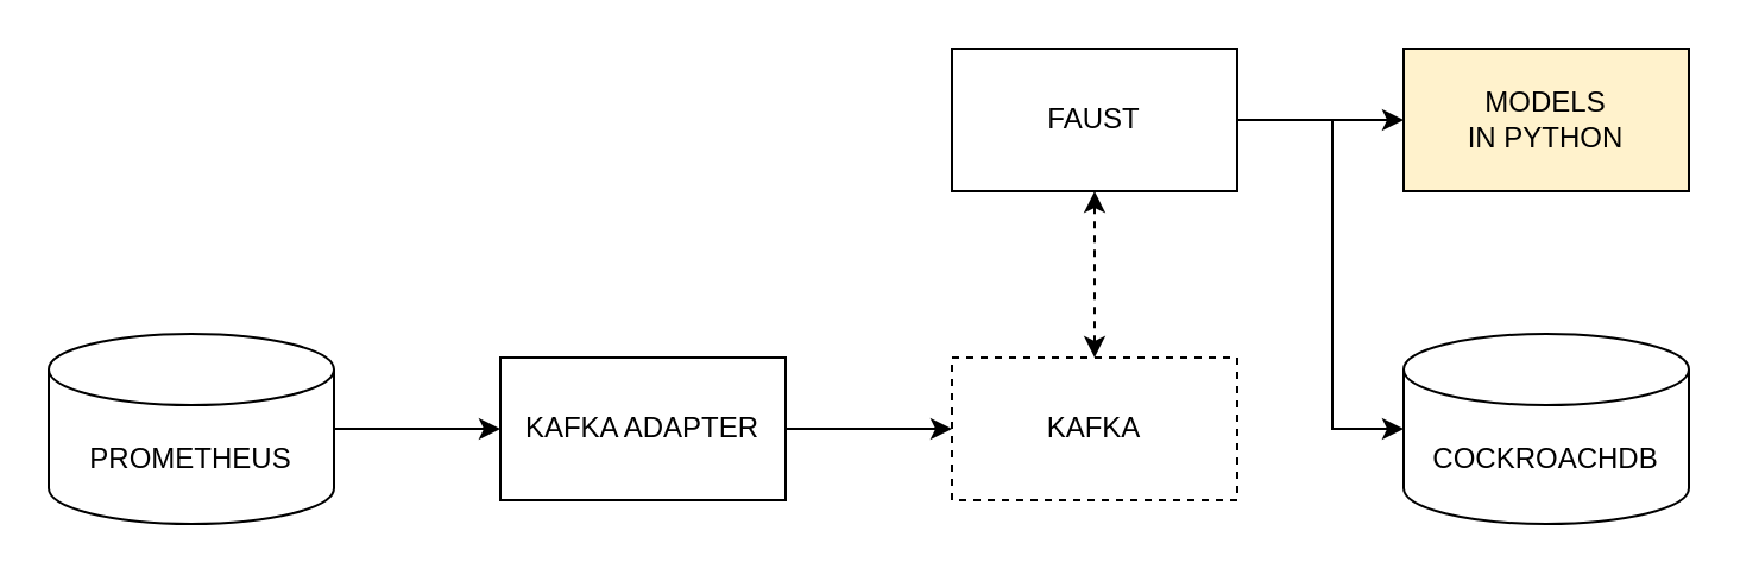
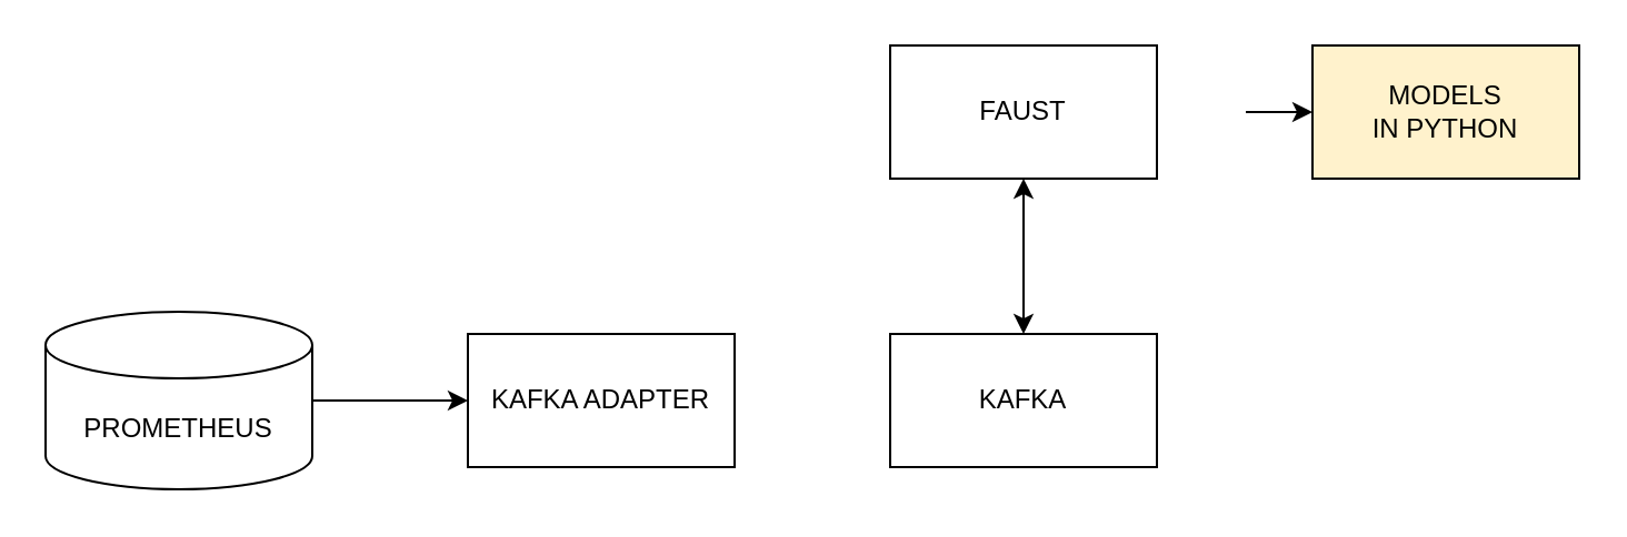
- <mxCell id="10" value="" style="endArrow=classic;html=1;rounded=0;entryX=0;entryY=0.5;entryDx=0;entryDy=0;entryPerimeter=0;exitX=1;exitY=0.5;exitDx=0;exitDy=0;" edge="1" parent="1" source="7" target="9"><mxGeometry width="50" height="50" relative="1" as="geometry"><mxPoint x="490" y="390" as="sourcePoint" /><mxPoint x="540" y="340" as="targetPoint" /><Array as="points"><mxPoint x="560" y="50" /><mxPoint x="560" y="180" /></Array></mxGeometry></mxCell>
- <mxCell id="8" value="" style="endArrow=classic;startArrow=classic;html=1;rounded=0;entryX=0.5;entryY=1;entryDx=0;entryDy=0;exitX=0.5;exitY=0;exitDx=0;exitDy=0;exitPerimeter=0;dashed=1;" edge="1" parent="1" source="5" target="7"><mxGeometry width="50" height="50" relative="1" as="geometry"><mxPoint x="590" y="140" as="sourcePoint" /><mxPoint x="640" y="90" as="targetPoint" /><Array as="points"><mxPoint x="460" y="110" /></Array></mxGeometry></mxCell>
+ <mxCell id="8" value="" style="endArrow=classic;startArrow=classic;html=1;rounded=0;entryX=0.5;entryY=1;entryDx=0;entryDy=0;exitX=0.5;exitY=0;exitDx=0;exitDy=0;exitPerimeter=0;" edge="1" parent="1" source="5" target="7"><mxGeometry width="50" height="50" relative="1" as="geometry"><mxPoint x="590" y="140" as="sourcePoint" /><mxPoint x="640" y="90" as="targetPoint" /><Array as="points"><mxPoint x="460" y="110" /></Array></mxGeometry></mxCell>
- <mxCell id="6" value="" style="endArrow=classic;html=1;rounded=0;entryX=0;entryY=0.5;entryDx=0;entryDy=0;exitX=1;exitY=0.5;exitDx=0;exitDy=0;" edge="1" parent="1" source="3" target="5"><mxGeometry width="50" height="50" relative="1" as="geometry"><mxPoint x="320" y="330" as="sourcePoint" /><mxPoint x="370" y="280" as="targetPoint" /></mxGeometry></mxCell>
- <mxCell id="5" value="KAFKA" style="rounded=0;whiteSpace=wrap;html=1;dashed=1;" vertex="1" parent="1"><mxGeometry x="400" y="150" width="120" height="60" as="geometry" /></mxCell>
+ <mxCell id="5" value="KAFKA" style="rounded=0;whiteSpace=wrap;html=1;" vertex="1" parent="1"><mxGeometry x="400" y="150" width="120" height="60" as="geometry" /></mxCell>
- <mxCell id="9" value="COCKROACHDB" style="shape=cylinder3;whiteSpace=wrap;html=1;boundedLbl=1;backgroundOutline=1;size=15;" vertex="1" parent="1"><mxGeometry x="590" y="140" width="120" height="80" as="geometry" /></mxCell>
